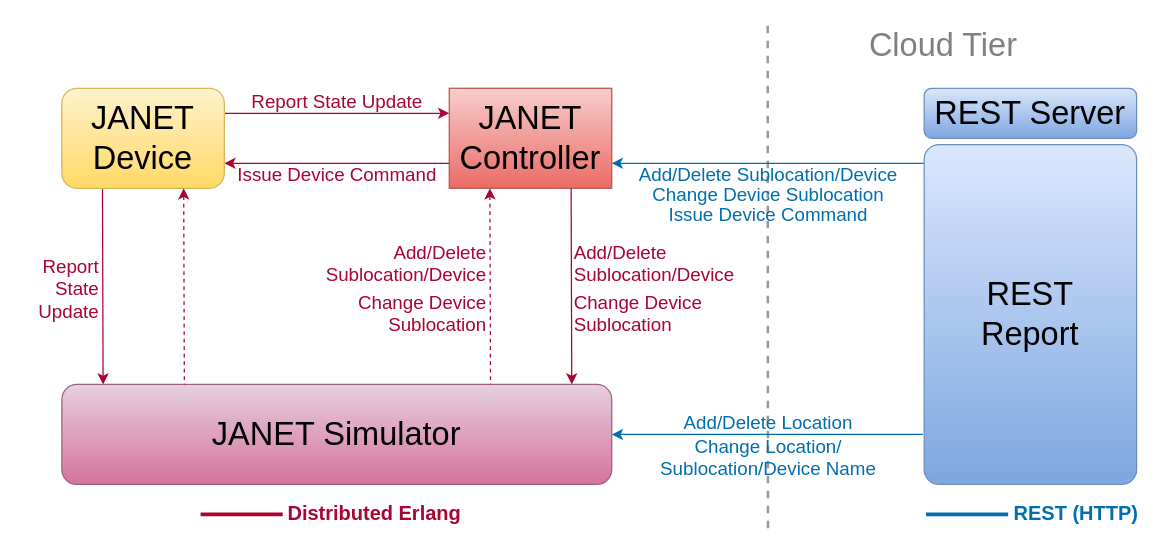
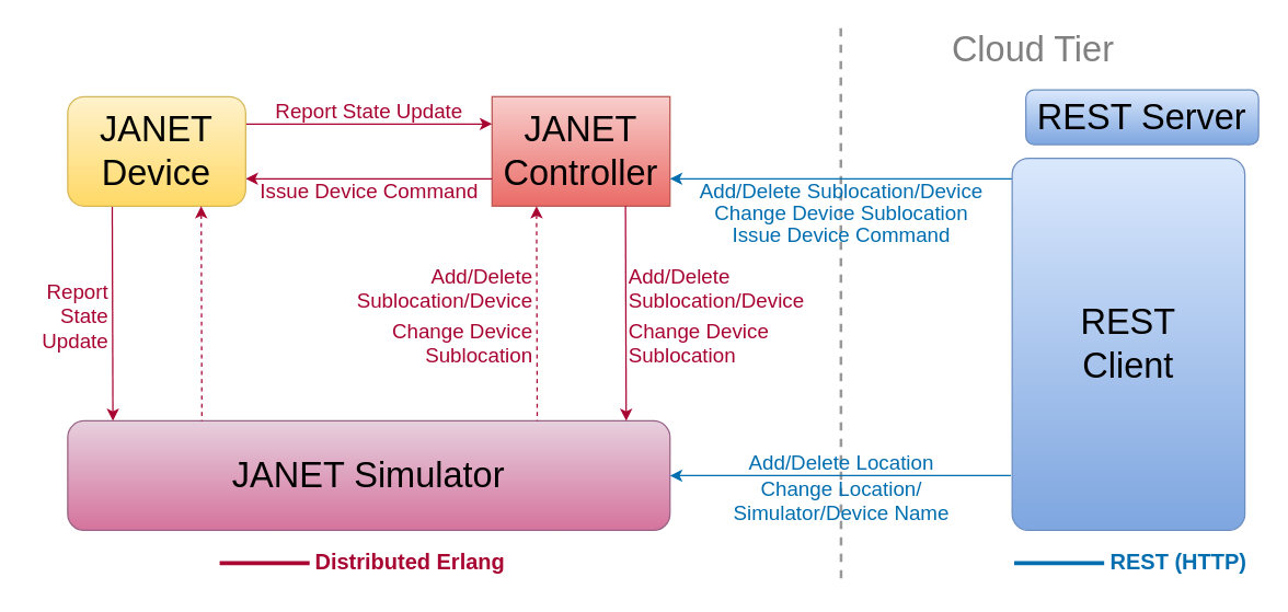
- <mxCell id="15" value="REST Server" style="rounded=1;whiteSpace=wrap;html=1;gradientColor=#7ea6e0;fillColor=#dae8fc;strokeColor=#6c8ebf;strokeWidth=1;fontSize=26;" vertex="1" parent="1"><mxGeometry x="739" y="70" width="170" height="40" as="geometry" /></mxCell>
+ <mxCell id="15" value="REST Server" style="rounded=1;whiteSpace=wrap;html=1;gradientColor=#7ea6e0;fillColor=#dae8fc;strokeColor=#6c8ebf;strokeWidth=1;fontSize=26;" vertex="1" parent="1"><mxGeometry x="749" y="65" width="170" height="40" as="geometry" /></mxCell>
- <mxCell id="17" value="REST&lt;br&gt;Report" style="rounded=1;whiteSpace=wrap;html=1;gradientColor=#7ea6e0;fillColor=#dae8fc;strokeColor=#6c8ebf;strokeWidth=1;fontSize=26;arcSize=7;" vertex="1" parent="1"><mxGeometry x="739" y="115" width="170" height="272" as="geometry" /></mxCell>
+ <mxCell id="17" value="REST&lt;br&gt;Client" style="rounded=1;whiteSpace=wrap;html=1;gradientColor=#7ea6e0;fillColor=#dae8fc;strokeColor=#6c8ebf;strokeWidth=1;fontSize=26;arcSize=7;" vertex="1" parent="1"><mxGeometry x="739" y="115" width="170" height="272" as="geometry" /></mxCell>
- <mxCell id="20" value="Change Location/&lt;br&gt;Sublocation/Device Name" style="text;html=1;align=center;verticalAlign=middle;resizable=0;points=[];autosize=1;strokeColor=none;fillColor=none;fontSize=15;fontColor=#006EAF;" vertex="1" parent="1"><mxGeometry x="519" y="345" width="190" height="40" as="geometry" /></mxCell>
+ <mxCell id="20" value="Change Location/&lt;br&gt;Simulator/Device Name" style="text;html=1;align=center;verticalAlign=middle;resizable=0;points=[];autosize=1;strokeColor=none;fillColor=none;fontSize=15;fontColor=#006EAF;" vertex="1" parent="1"><mxGeometry x="519" y="345" width="190" height="40" as="geometry" /></mxCell>
